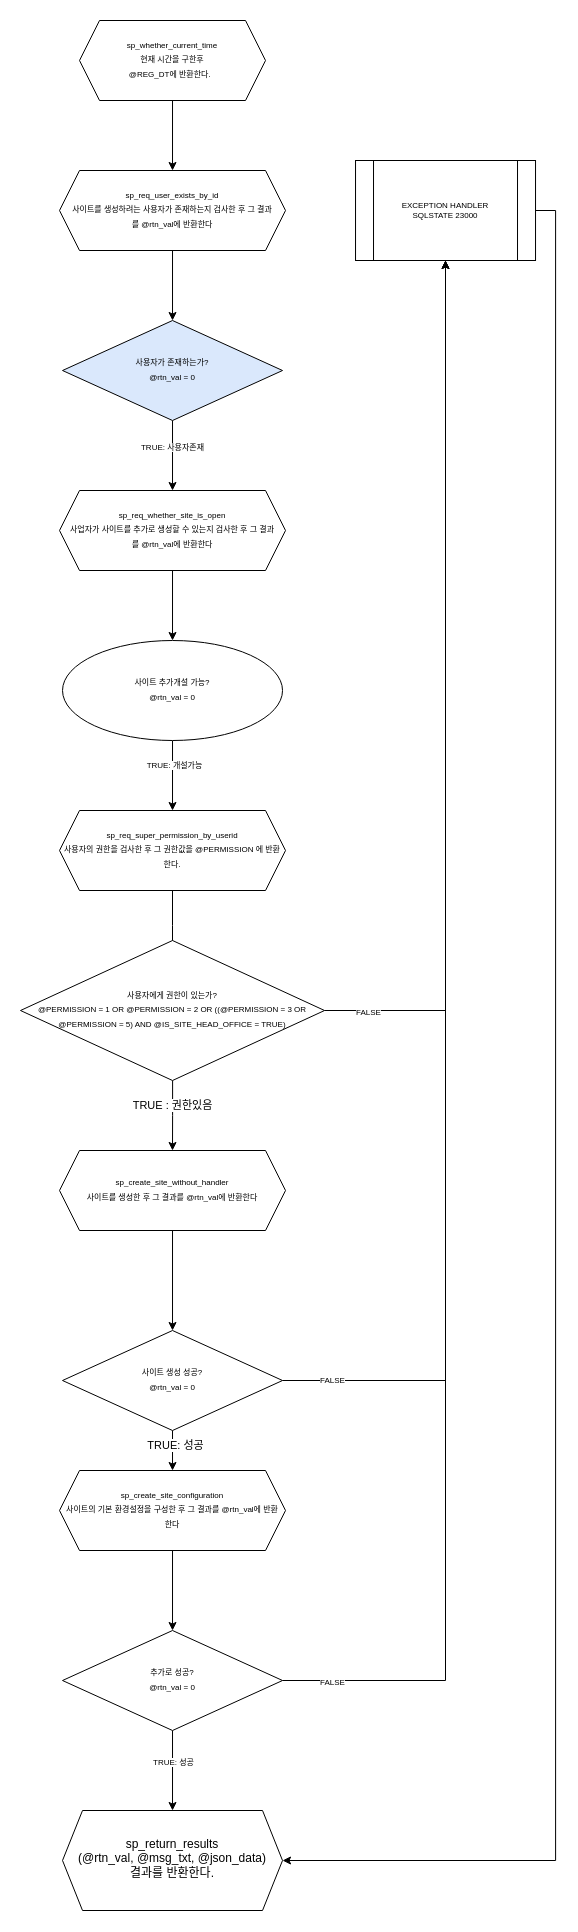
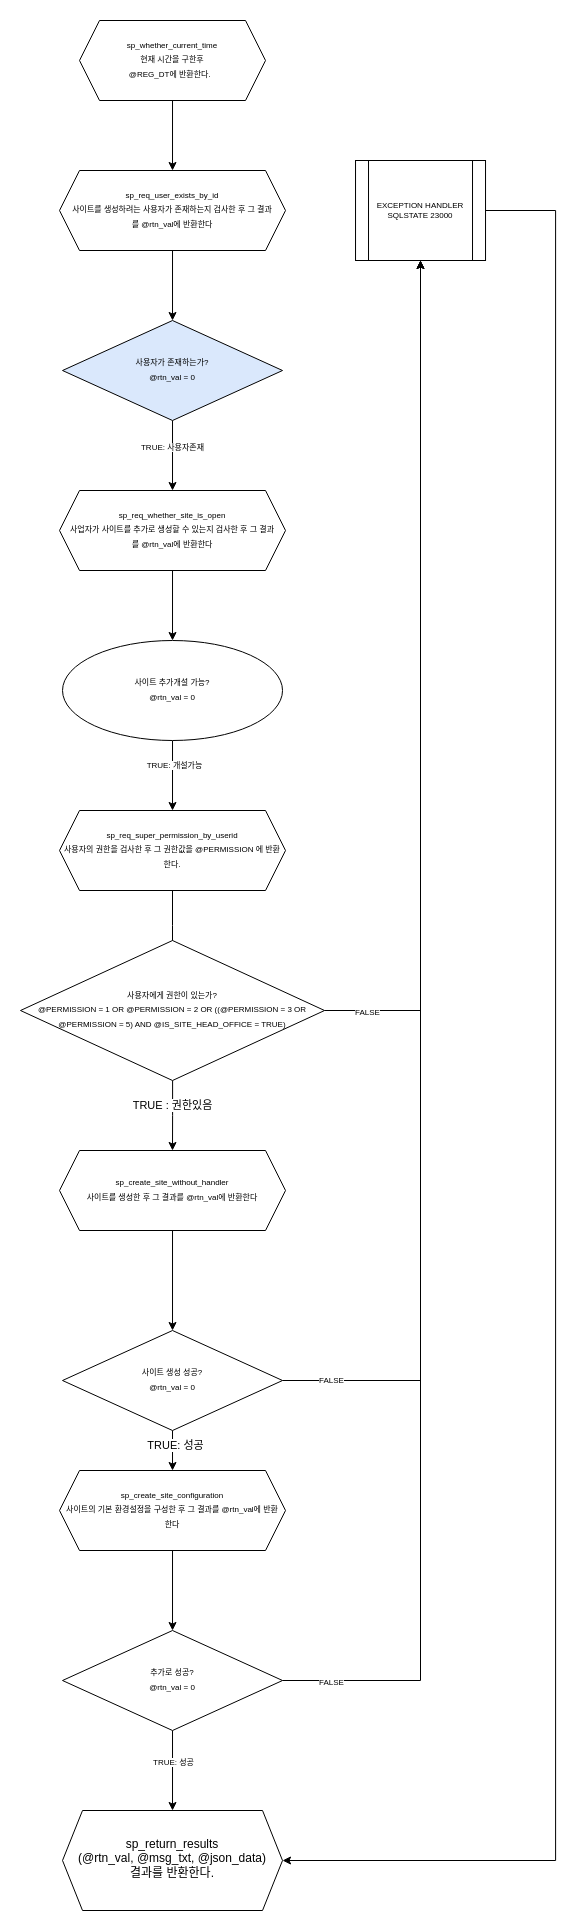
- <mxCell id="5" value="EXCEPTION HANDLER&lt;br&gt;SQLSTATE 23000" style="shape=process;whiteSpace=wrap;html=1;backgroundOutline=1;fontSize=8;" vertex="1" parent="1"><mxGeometry x="355.03" y="160" width="180" height="100" as="geometry" /></mxCell>
+ <mxCell id="5" value="EXCEPTION HANDLER&lt;br&gt;SQLSTATE 23000" style="shape=process;whiteSpace=wrap;html=1;backgroundOutline=1;fontSize=8;" vertex="1" parent="1"><mxGeometry x="355.03" y="160" width="130" height="100" as="geometry" /></mxCell>
